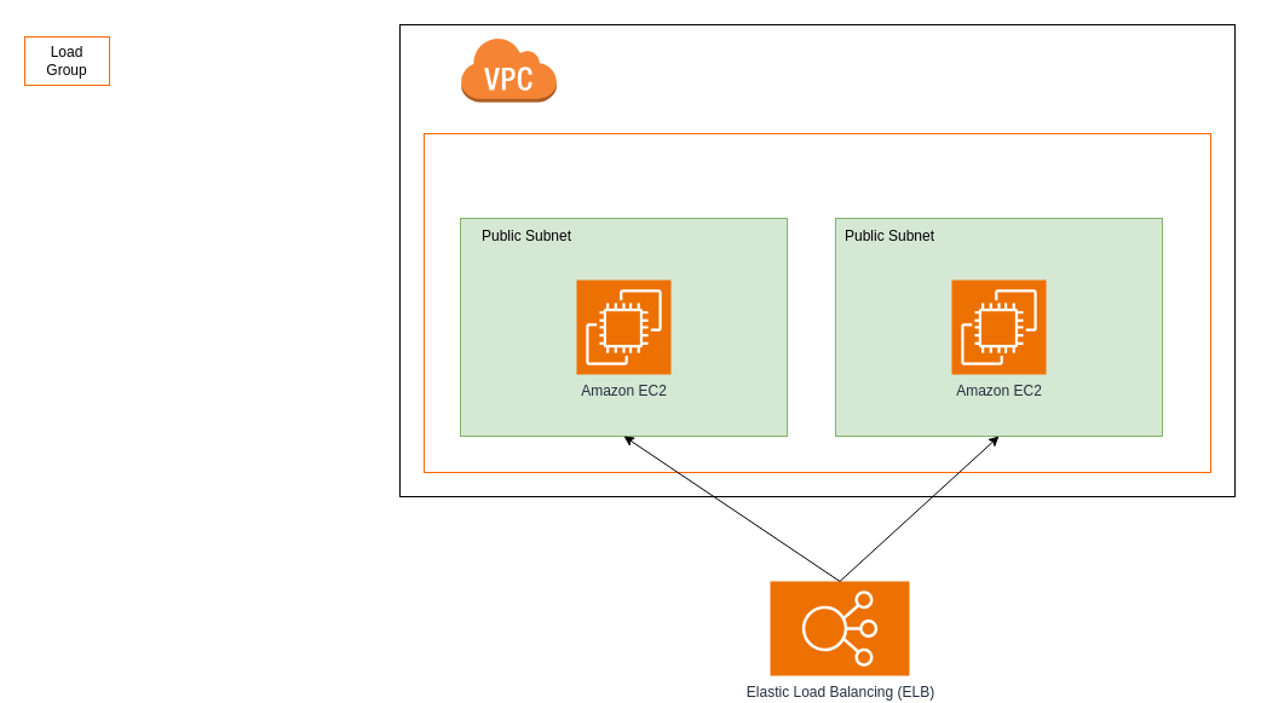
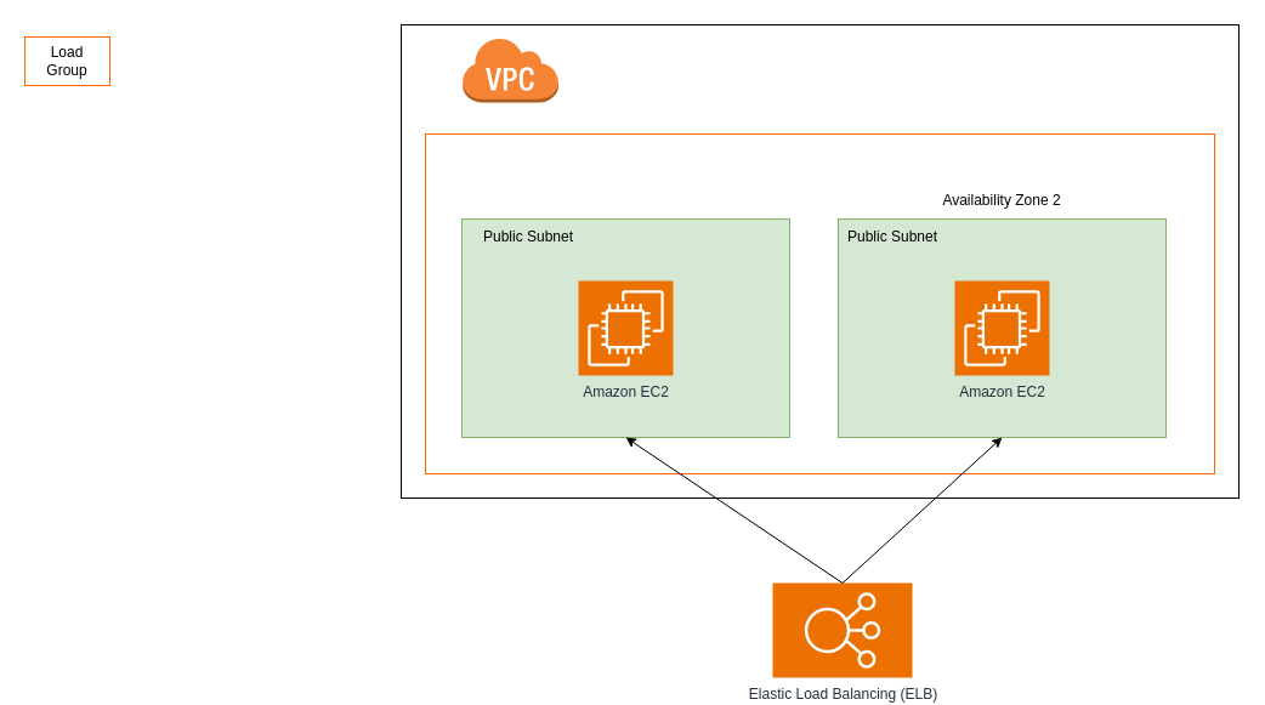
+ <mxCell id="9" value="Availability Zone 2" style="text;html=1;strokeColor=none;fillColor=none;align=center;verticalAlign=middle;whiteSpace=wrap;rounded=0;" vertex="1" parent="1"><mxGeometry x="770" y="150" width="110" height="30" as="geometry" /></mxCell>
